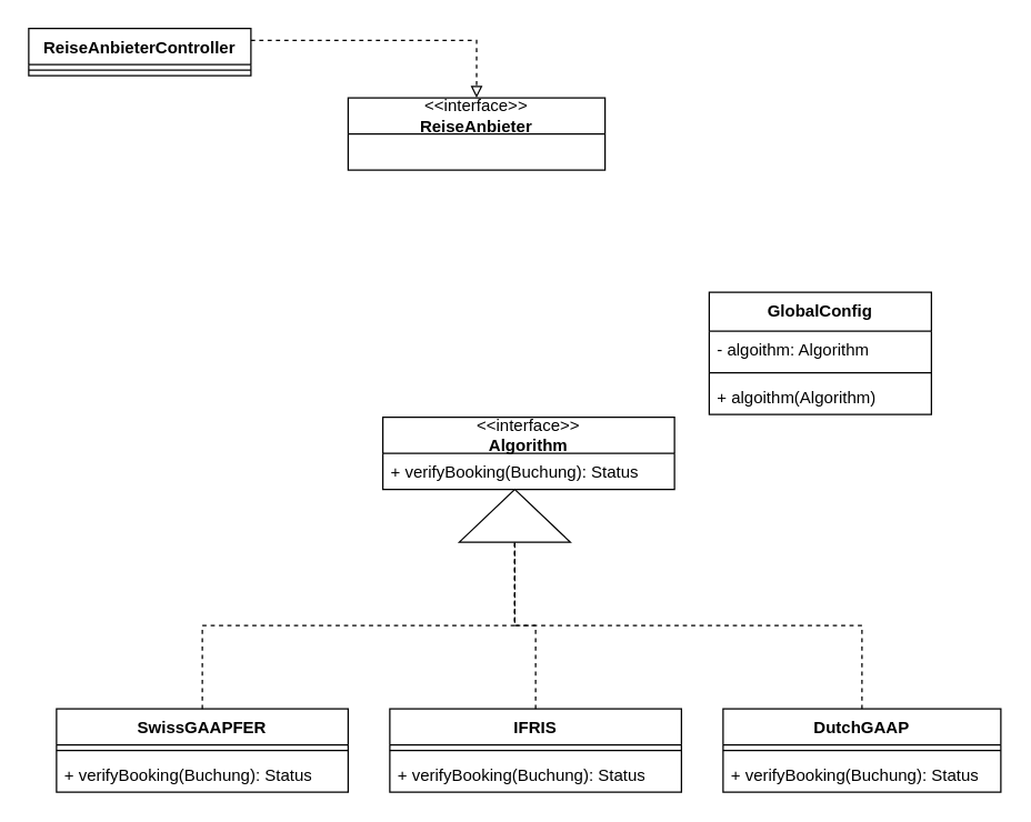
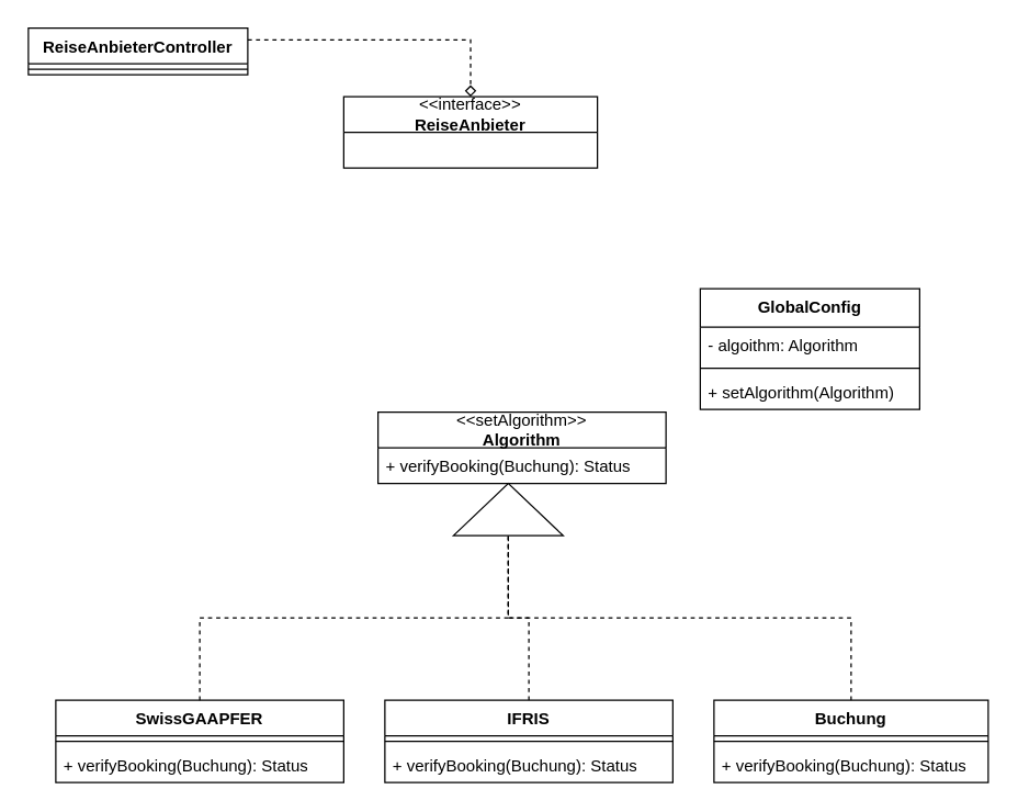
- <mxCell id="20" style="edgeStyle=orthogonalEdgeStyle;rounded=0;orthogonalLoop=1;jettySize=auto;html=1;exitX=1;exitY=0.25;exitDx=0;exitDy=0;entryX=0.5;entryY=0;entryDx=0;entryDy=0;dashed=1;endArrow=block;endFill=0;" edge="1" parent="1" source="21" target="15"><mxGeometry relative="1" as="geometry" /></mxCell>
+ <mxCell id="20" style="edgeStyle=orthogonalEdgeStyle;rounded=0;orthogonalLoop=1;jettySize=auto;html=1;exitX=1;exitY=0.25;exitDx=0;exitDy=0;entryX=0.5;entryY=0;entryDx=0;entryDy=0;dashed=1;endArrow=diamond;endFill=0;" edge="1" parent="1" source="21" target="15"><mxGeometry relative="1" as="geometry" /></mxCell>
- <mxCell id="19" value="+ algoithm(Algorithm)" style="text;strokeColor=none;fillColor=none;align=left;verticalAlign=top;spacingLeft=4;spacingRight=4;overflow=hidden;rotatable=0;points=[[0,0.5],[1,0.5]];portConstraint=eastwest;whiteSpace=wrap;html=1;" vertex="1" parent="16"><mxGeometry y="62" width="160" height="26" as="geometry" /></mxCell>
+ <mxCell id="19" value="+ setAlgorithm(Algorithm)" style="text;strokeColor=none;fillColor=none;align=left;verticalAlign=top;spacingLeft=4;spacingRight=4;overflow=hidden;rotatable=0;points=[[0,0.5],[1,0.5]];portConstraint=eastwest;whiteSpace=wrap;html=1;" vertex="1" parent="16"><mxGeometry y="62" width="160" height="26" as="geometry" /></mxCell>
- <mxCell id="13" value="&amp;lt;&amp;lt;interface&amp;gt;&amp;gt;&lt;div&gt;&lt;b&gt;Algorithm&lt;/b&gt;&lt;/div&gt;" style="swimlane;fontStyle=0;childLayout=stackLayout;horizontal=1;startSize=26;fillColor=none;horizontalStack=0;resizeParent=1;resizeParentMax=0;resizeLast=0;collapsible=1;marginBottom=0;whiteSpace=wrap;html=1;" vertex="1" parent="1"><mxGeometry x="275" y="300" width="210" height="52" as="geometry" /></mxCell>
+ <mxCell id="13" value="&amp;lt;&amp;lt;setAlgorithm&amp;gt;&amp;gt;&lt;div&gt;&lt;b&gt;Algorithm&lt;/b&gt;&lt;/div&gt;" style="swimlane;fontStyle=0;childLayout=stackLayout;horizontal=1;startSize=26;fillColor=none;horizontalStack=0;resizeParent=1;resizeParentMax=0;resizeLast=0;collapsible=1;marginBottom=0;whiteSpace=wrap;html=1;" vertex="1" parent="1"><mxGeometry x="275" y="300" width="210" height="52" as="geometry" /></mxCell>
- <mxCell id="3" value="DutchGAAP" style="swimlane;fontStyle=1;align=center;verticalAlign=top;childLayout=stackLayout;horizontal=1;startSize=26;horizontalStack=0;resizeParent=1;resizeParentMax=0;resizeLast=0;collapsible=1;marginBottom=0;whiteSpace=wrap;html=1;" vertex="1" parent="1"><mxGeometry x="520" y="510" width="200" height="60" as="geometry" /></mxCell>
+ <mxCell id="3" value="Buchung" style="swimlane;fontStyle=1;align=center;verticalAlign=top;childLayout=stackLayout;horizontal=1;startSize=26;horizontalStack=0;resizeParent=1;resizeParentMax=0;resizeLast=0;collapsible=1;marginBottom=0;whiteSpace=wrap;html=1;" vertex="1" parent="1"><mxGeometry x="520" y="510" width="200" height="60" as="geometry" /></mxCell>
